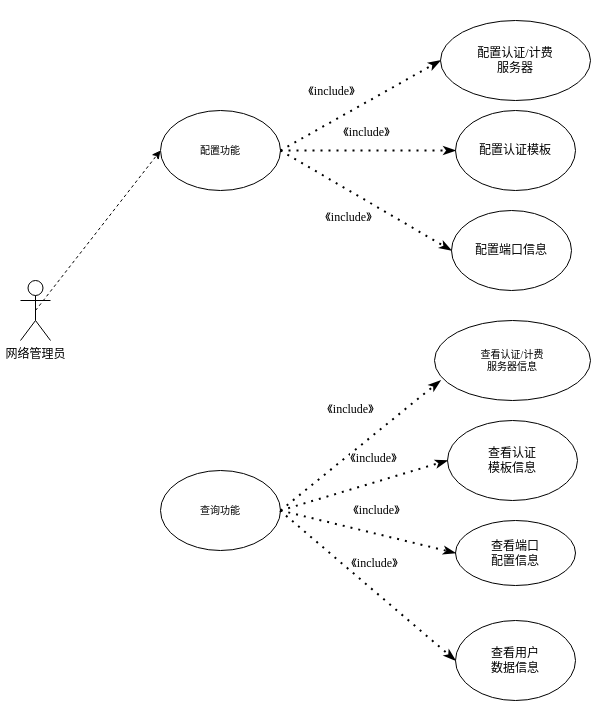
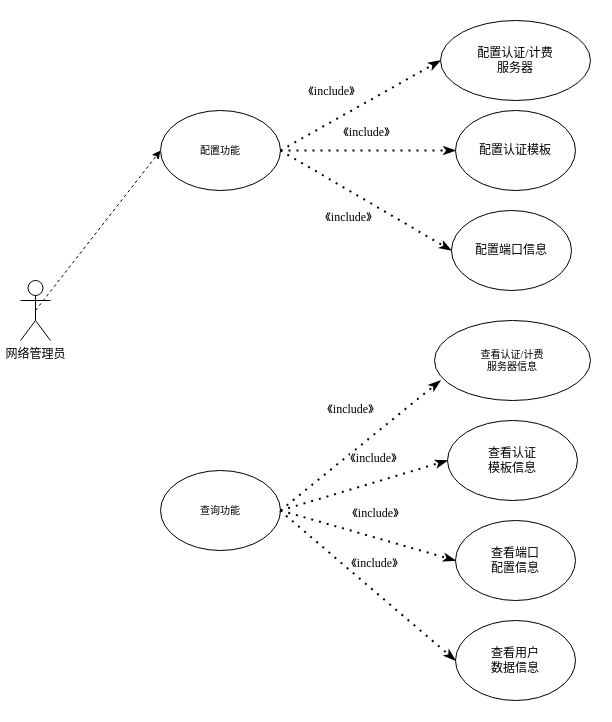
- <mxCell id="11" value="&lt;font style=&quot;font-size: 12px;&quot;&gt;查看端口&lt;br style=&quot;font-size: 12px;&quot;&gt;配置信息&lt;/font&gt;" style="ellipse;whiteSpace=wrap;html=1;flipV=0;fontFamily=宋体;fontSize=12;" parent="1" vertex="1"><mxGeometry x="455" y="520" width="120" height="65" as="geometry" /></mxCell>
+ <mxCell id="11" value="&lt;font style=&quot;font-size: 12px;&quot;&gt;查看端口&lt;br style=&quot;font-size: 12px;&quot;&gt;配置信息&lt;/font&gt;" style="ellipse;whiteSpace=wrap;html=1;flipV=0;fontFamily=宋体;fontSize=12;" parent="1" vertex="1"><mxGeometry x="455" y="520" width="120" height="80" as="geometry" /></mxCell>
